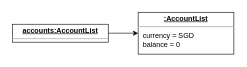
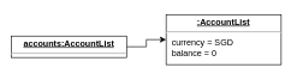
- <mxCell id="3" value="&lt;p style=&quot;margin:0px;margin-top:4px;text-align:center;text-decoration:underline;&quot;&gt;&lt;b&gt;accounts:AccountList&lt;/b&gt;&lt;/p&gt;&lt;hr&gt;&lt;p style=&quot;margin:0px;margin-left:8px;&quot;&gt;&lt;br&gt;&lt;/p&gt;" style="verticalAlign=top;align=left;overflow=fill;fontSize=12;fontFamily=Helvetica;html=1;whiteSpace=wrap;" vertex="1" parent="1"><mxGeometry x="20" y="40" width="160" height="30" as="geometry" /></mxCell>
+ <mxCell id="3" value="&lt;p style=&quot;margin:0px;margin-top:4px;text-align:center;text-decoration:underline;&quot;&gt;&lt;b&gt;accounts:AccountList&lt;/b&gt;&lt;/p&gt;&lt;hr&gt;&lt;p style=&quot;margin:0px;margin-left:8px;&quot;&gt;&lt;br&gt;&lt;/p&gt;" style="verticalAlign=top;align=left;overflow=fill;fontSize=12;fontFamily=Helvetica;html=1;whiteSpace=wrap;" vertex="1" parent="1"><mxGeometry x="15" y="50" width="160" height="30" as="geometry" /></mxCell>
